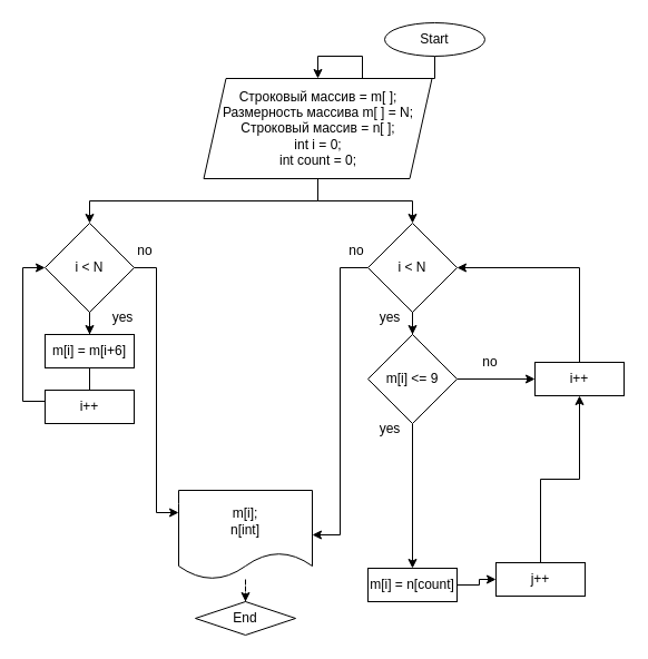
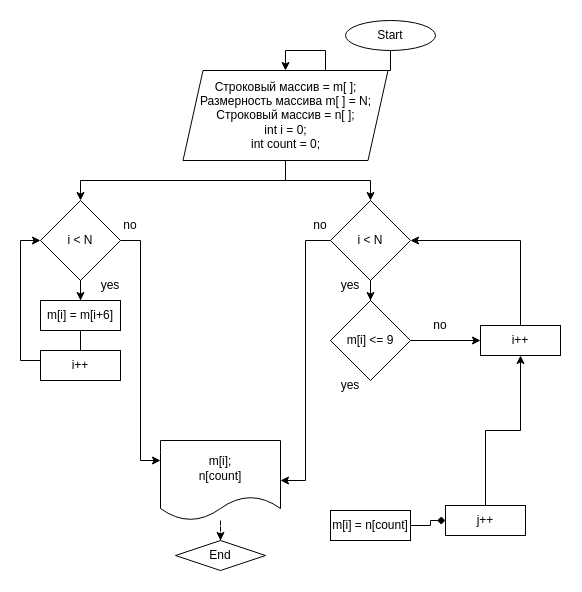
- <mxCell id="15" value="" style="edgeStyle=orthogonalEdgeStyle;rounded=0;orthogonalLoop=1;jettySize=auto;html=1;" edge="1" parent="1" source="17" target="19"><mxGeometry relative="1" as="geometry" /></mxCell>
- <mxCell id="29" value="m[i];&lt;br&gt;n[int]" style="shape=document;whiteSpace=wrap;html=1;boundedLbl=1;" vertex="1" parent="1"><mxGeometry x="160" y="440" width="120" height="80" as="geometry" /></mxCell>
+ <mxCell id="29" value="m[i];&lt;br&gt;n[count]" style="shape=document;whiteSpace=wrap;html=1;boundedLbl=1;" vertex="1" parent="1"><mxGeometry x="160" y="440" width="120" height="80" as="geometry" /></mxCell>
- <mxCell id="18" value="" style="edgeStyle=orthogonalEdgeStyle;rounded=0;orthogonalLoop=1;jettySize=auto;html=1;" edge="1" parent="1" source="19" target="21"><mxGeometry relative="1" as="geometry" /></mxCell>
+ <mxCell id="18" value="" style="edgeStyle=orthogonalEdgeStyle;rounded=0;orthogonalLoop=1;jettySize=auto;html=1;endArrow=diamond;" edge="1" parent="1" source="19" target="21"><mxGeometry relative="1" as="geometry" /></mxCell>
